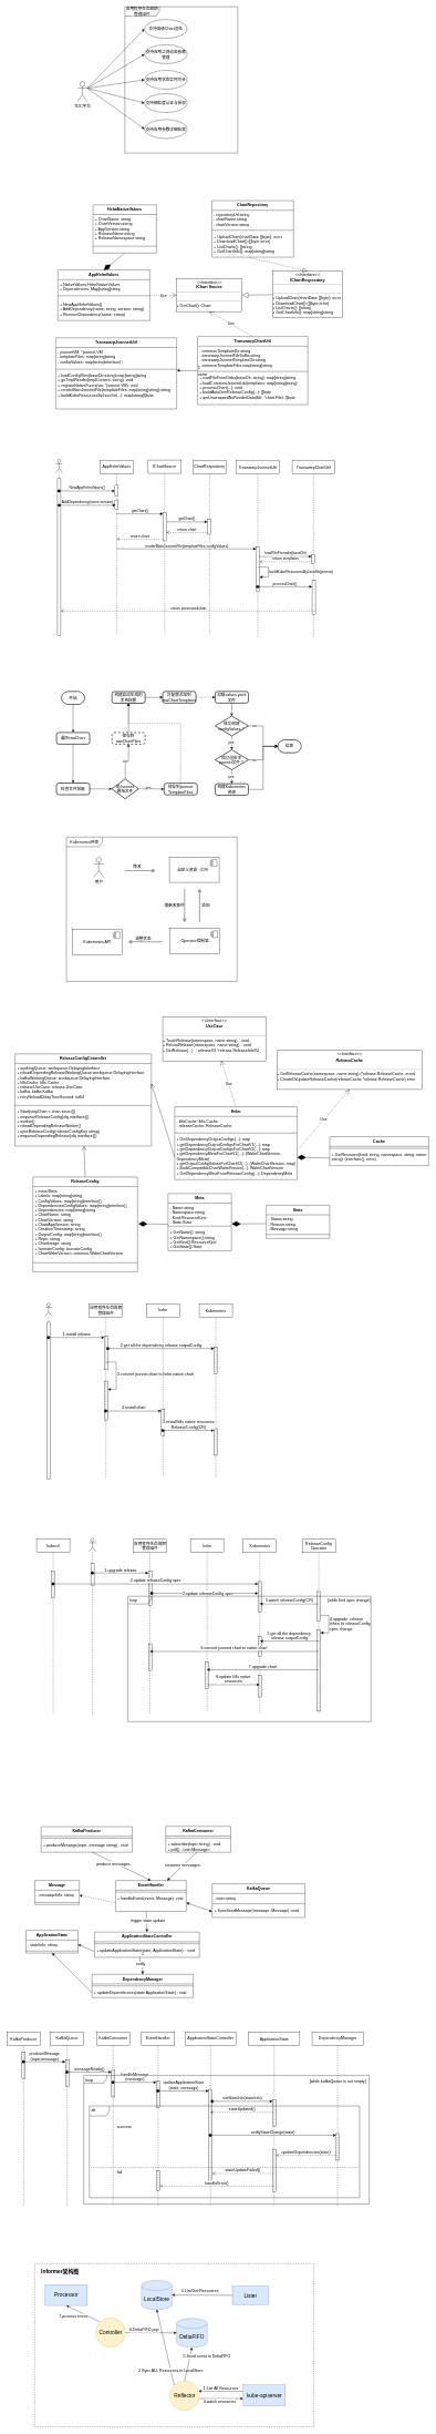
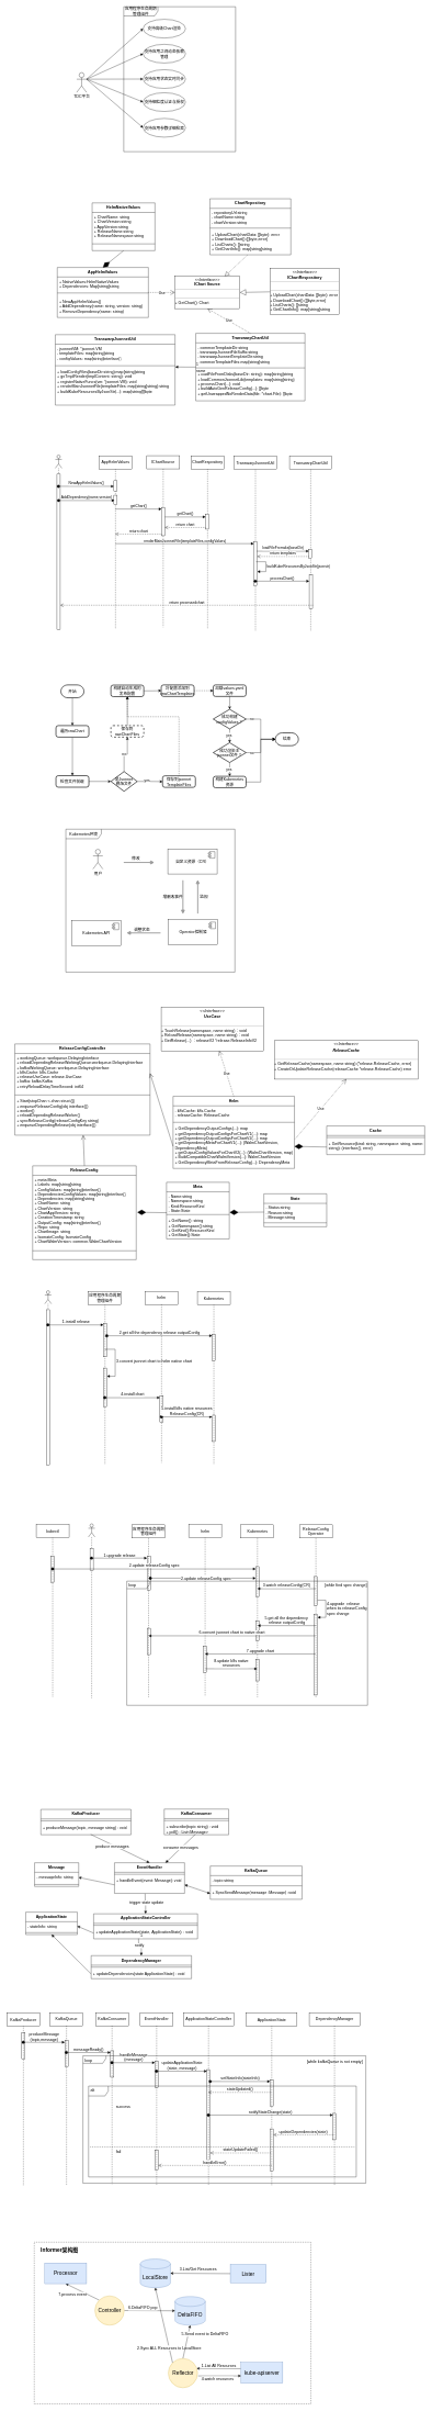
- <mxCell id="62" value="TDC平台" style="shape=umlActor;verticalLabelPosition=bottom;verticalAlign=top;html=1;" vertex="1" parent="1"><mxGeometry x="232" y="245" width="30" height="60" as="geometry" /></mxCell>
+ <mxCell id="62" value="TDC平台" style="shape=umlActor;verticalLabelPosition=bottom;verticalAlign=top;html=1;" vertex="1" parent="1"><mxGeometry x="232" y="220" width="30" height="60" as="geometry" /></mxCell>
- <mxCell id="26" value="" style="endArrow=block;dashed=1;endFill=0;endSize=12;html=1;rounded=0;exitX=0.462;exitY=1.016;exitDx=0;exitDy=0;exitPerimeter=0;entryX=0.5;entryY=0;entryDx=0;entryDy=0;" parent="1" source="21" target="23" edge="1"><mxGeometry width="160" relative="1" as="geometry"><mxPoint x="699" y="686.5" as="sourcePoint" /><mxPoint x="1248.5" y="712.5" as="targetPoint" /></mxGeometry></mxCell>
+ <mxCell id="26" value="" style="endArrow=block;dashed=1;endFill=0;endSize=12;html=1;rounded=0;exitX=0.462;exitY=1.016;exitDx=0;exitDy=0;exitPerimeter=0;" parent="1" source="21" target="29" edge="1"><mxGeometry width="160" relative="1" as="geometry"><mxPoint x="699" y="686.5" as="sourcePoint" /><mxPoint x="1248.5" y="712.5" as="targetPoint" /></mxGeometry></mxCell>
- <mxCell id="223" style="edgeStyle=none;rounded=0;orthogonalLoop=1;jettySize=auto;html=1;exitX=0;exitY=0.5;exitDx=0;exitDy=0;entryX=1;entryY=0.5;entryDx=0;entryDy=0;fontFamily=Helvetica;fontSize=12;fontColor=default;dashed=1;" edge="1" parent="1" source="200" target="208"><mxGeometry relative="1" as="geometry" /></mxCell>
+ <mxCell id="223" style="edgeStyle=none;rounded=0;orthogonalLoop=1;jettySize=auto;html=1;exitX=0;exitY=0.5;exitDx=0;exitDy=0;entryX=1;entryY=0.5;entryDx=0;entryDy=0;fontFamily=Helvetica;fontSize=12;fontColor=default;" edge="1" parent="1" source="200" target="208"><mxGeometry relative="1" as="geometry" /></mxCell>
